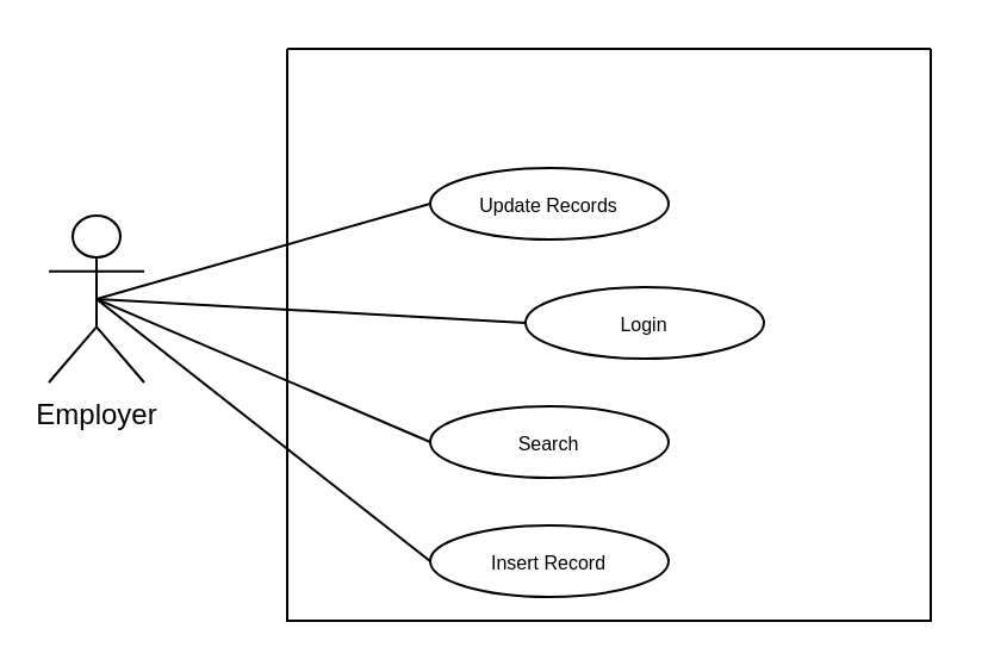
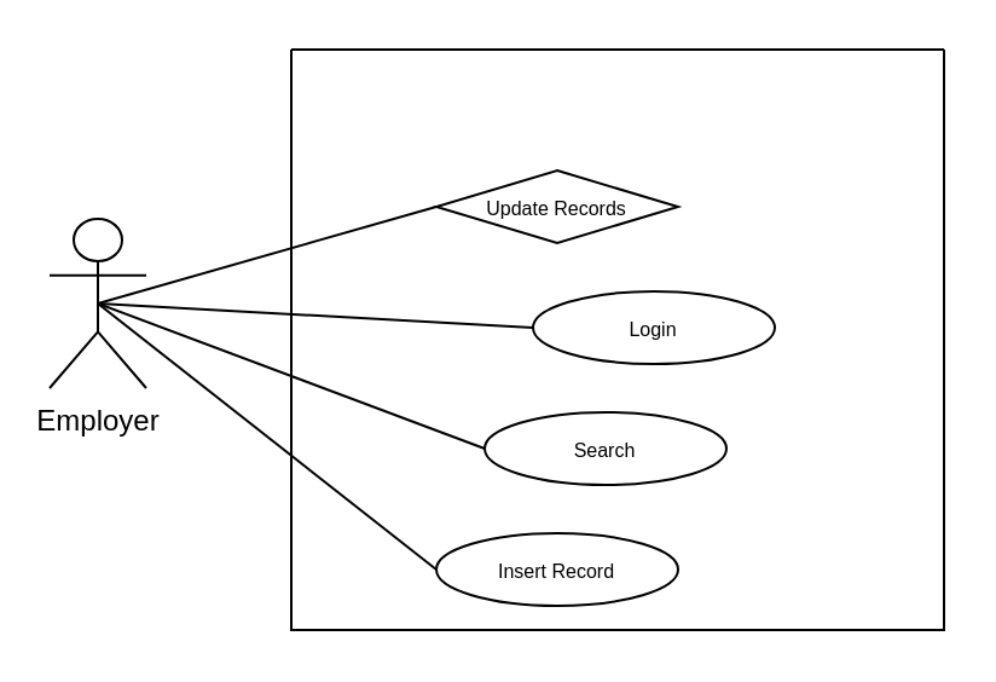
- <mxCell id="6" value="&lt;font style=&quot;font-size: 8px;&quot;&gt;Update Records&lt;/font&gt;" style="ellipse;whiteSpace=wrap;html=1;" vertex="1" parent="3"><mxGeometry x="60" y="50" width="100" height="30" as="geometry" /></mxCell>
+ <mxCell id="6" value="&lt;font style=&quot;font-size: 8px;&quot;&gt;Update Records&lt;/font&gt;" style="rhombus;whiteSpace=wrap;html=1;" vertex="1" parent="3"><mxGeometry x="60" y="50" width="100" height="30" as="geometry" /></mxCell>
- <mxCell id="5" value="&lt;font style=&quot;font-size: 8px;&quot;&gt;Search&lt;/font&gt;" style="ellipse;whiteSpace=wrap;html=1;" vertex="1" parent="3"><mxGeometry x="60" y="150" width="100" height="30" as="geometry" /></mxCell>
+ <mxCell id="5" value="&lt;font style=&quot;font-size: 8px;&quot;&gt;Search&lt;/font&gt;" style="ellipse;whiteSpace=wrap;html=1;" vertex="1" parent="3"><mxGeometry x="80" y="150" width="100" height="30" as="geometry" /></mxCell>
